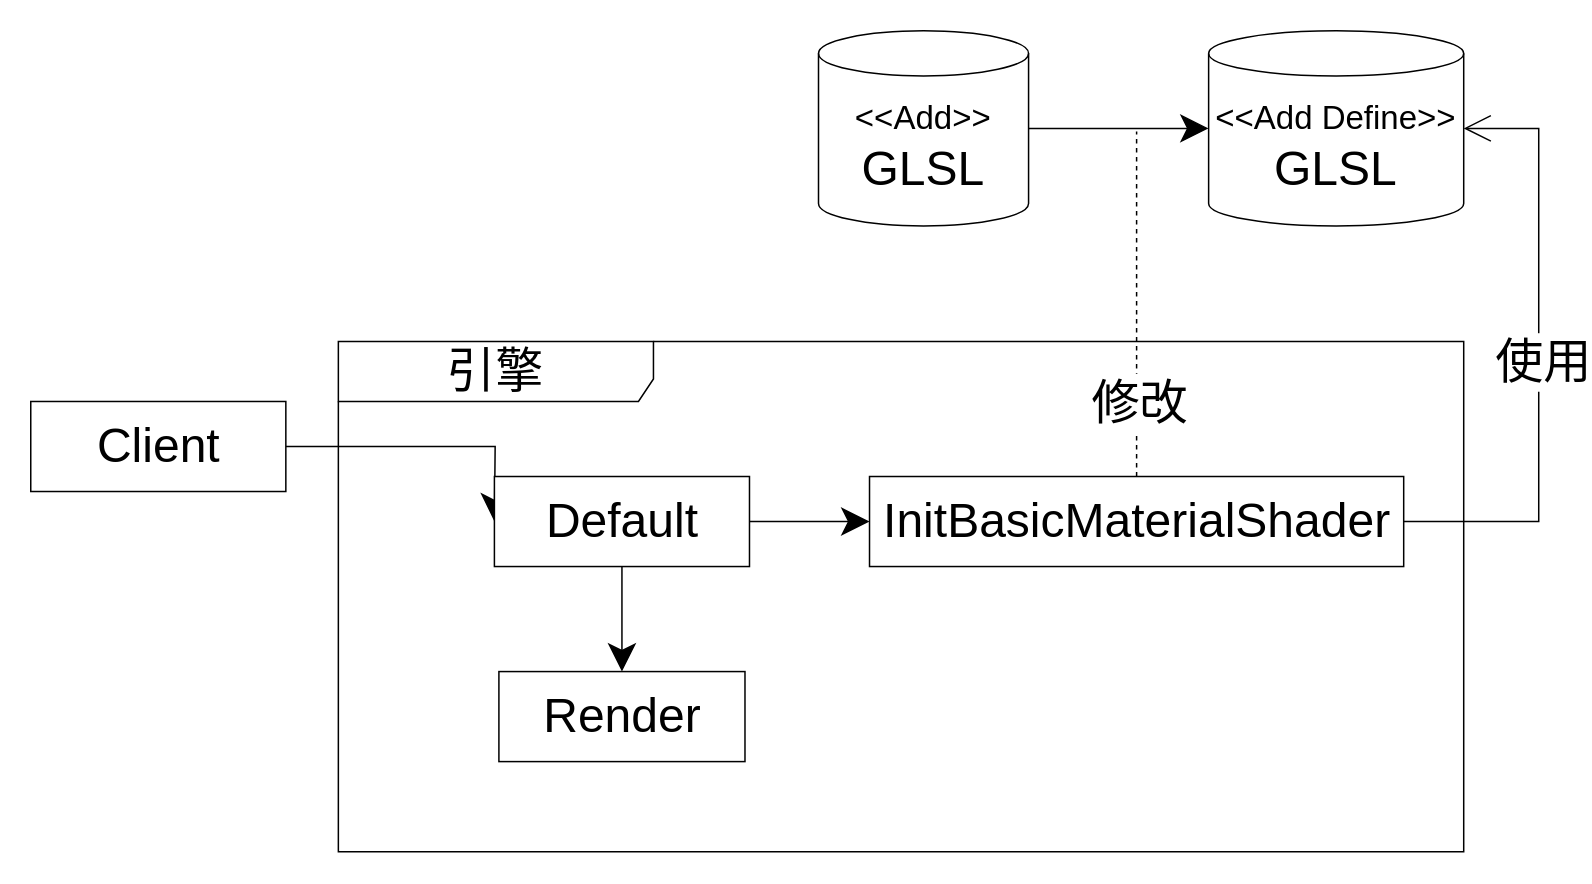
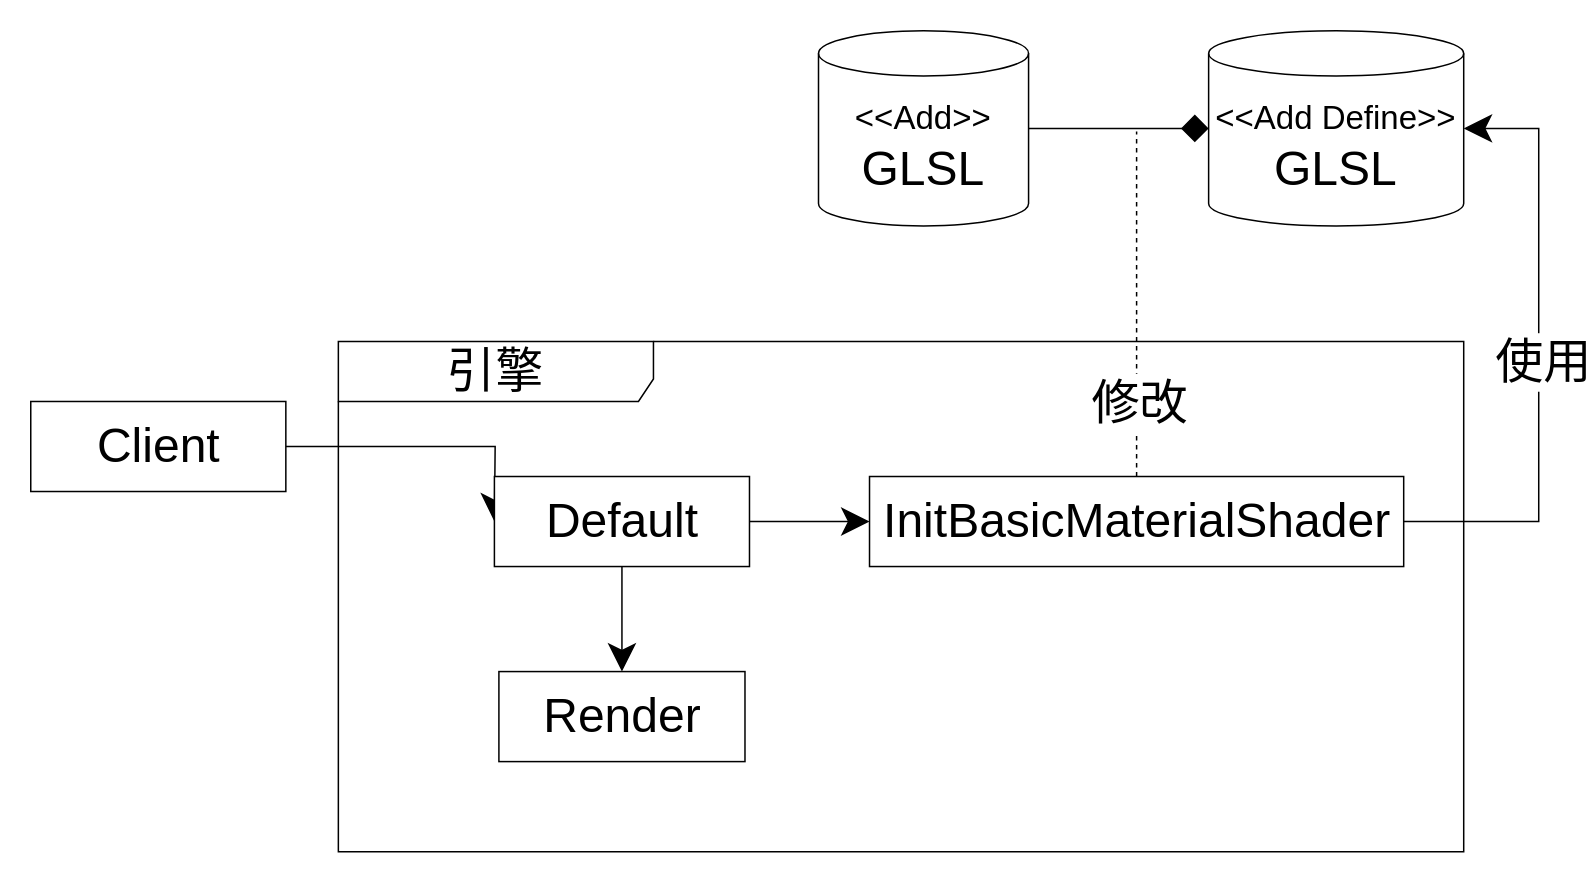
- <mxCell id="5" style="edgeStyle=orthogonalEdgeStyle;rounded=0;orthogonalLoop=1;jettySize=auto;html=1;entryX=0;entryY=0.5;entryDx=0;entryDy=0;entryPerimeter=0;endSize=16;startSize=16;" edge="1" parent="1" source="6" target="7"><mxGeometry relative="1" as="geometry" /></mxCell>
+ <mxCell id="5" style="edgeStyle=orthogonalEdgeStyle;rounded=0;orthogonalLoop=1;jettySize=auto;html=1;entryX=0;entryY=0.5;entryDx=0;entryDy=0;entryPerimeter=0;endSize=16;startSize=16;endArrow=diamond;" edge="1" parent="1" source="6" target="7"><mxGeometry relative="1" as="geometry" /></mxCell>
- <mxCell id="13" style="edgeStyle=orthogonalEdgeStyle;rounded=0;orthogonalLoop=1;jettySize=auto;html=1;entryX=1;entryY=0.5;entryDx=0;entryDy=0;entryPerimeter=0;endArrow=open;endFill=1;startSize=16;endSize=16;exitX=1;exitY=0.5;exitDx=0;exitDy=0;" edge="1" parent="1" source="15" target="7"><mxGeometry relative="1" as="geometry"><Array as="points"><mxPoint x="1025" y="347" /><mxPoint x="1025" y="85" /></Array></mxGeometry></mxCell>
+ <mxCell id="13" style="edgeStyle=orthogonalEdgeStyle;rounded=0;orthogonalLoop=1;jettySize=auto;html=1;entryX=1;entryY=0.5;entryDx=0;entryDy=0;entryPerimeter=0;endArrow=classic;endFill=1;startSize=16;endSize=16;exitX=1;exitY=0.5;exitDx=0;exitDy=0;" edge="1" parent="1" source="15" target="7"><mxGeometry relative="1" as="geometry"><Array as="points"><mxPoint x="1025" y="347" /><mxPoint x="1025" y="85" /></Array></mxGeometry></mxCell>
